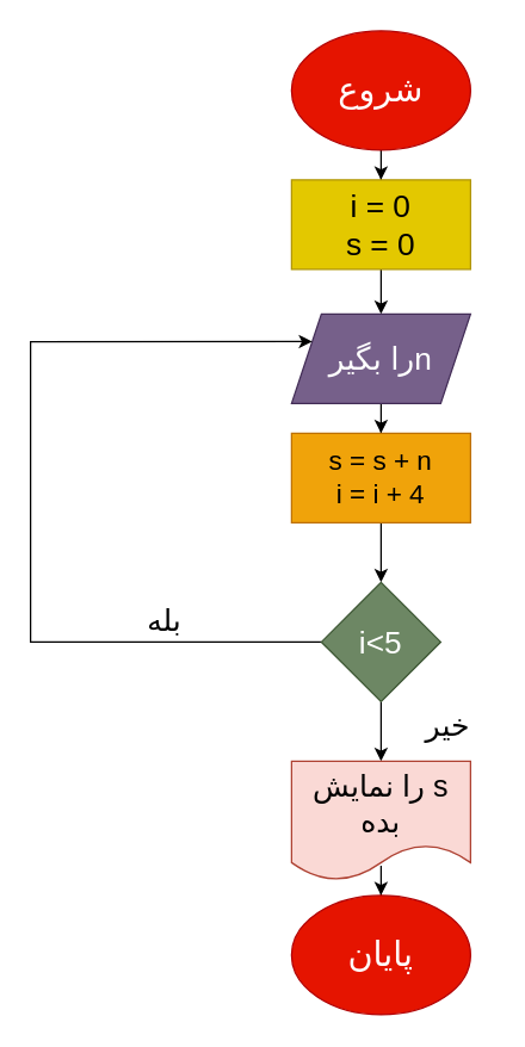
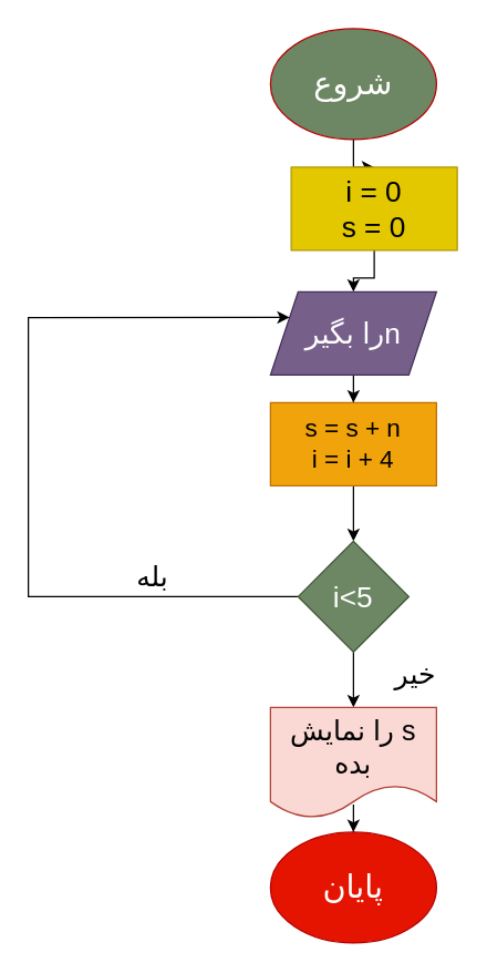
- <mxCell id="3" value="&lt;font style=&quot;font-size: 23px;&quot;&gt;شروع&lt;/font&gt;" style="ellipse;whiteSpace=wrap;html=1;fillColor=#e51400;fontColor=#ffffff;strokeColor=#B20000;" vertex="1" parent="1"><mxGeometry x="195" y="20" width="120" height="80" as="geometry" /></mxCell>
+ <mxCell id="3" value="&lt;font style=&quot;font-size: 23px;&quot;&gt;شروع&lt;/font&gt;" style="ellipse;whiteSpace=wrap;html=1;fillColor=#6d8764;fontColor=#ffffff;strokeColor=#B20000;" vertex="1" parent="1"><mxGeometry x="195" y="20" width="120" height="80" as="geometry" /></mxCell>
- <mxCell id="5" value="&lt;font style=&quot;font-size: 21px;&quot;&gt;i = 0&lt;br&gt;s = 0&lt;/font&gt;" style="rounded=0;whiteSpace=wrap;html=1;fillColor=#e3c800;fontColor=#000000;strokeColor=#B09500;" vertex="1" parent="1"><mxGeometry x="195" y="120" width="120" height="60" as="geometry" /></mxCell>
+ <mxCell id="5" value="&lt;font style=&quot;font-size: 21px;&quot;&gt;i = 0&lt;br&gt;s = 0&lt;/font&gt;" style="rounded=0;whiteSpace=wrap;html=1;fillColor=#e3c800;fontColor=#000000;strokeColor=#B09500;" vertex="1" parent="1"><mxGeometry x="210" y="120" width="120" height="60" as="geometry" /></mxCell>
